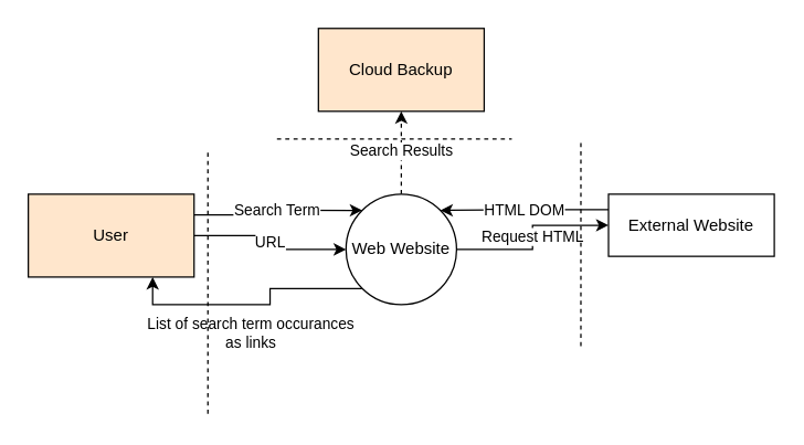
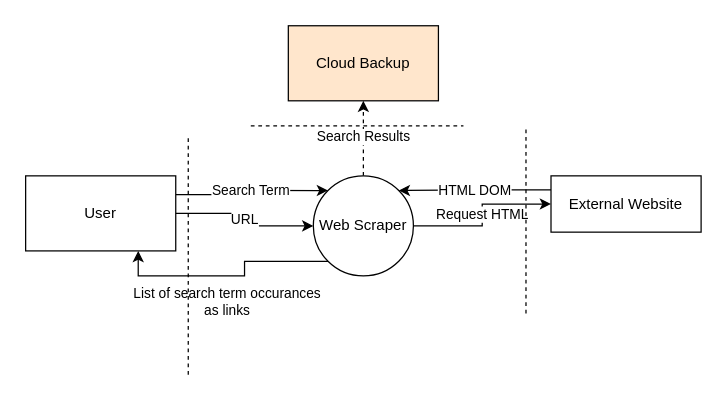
- <mxCell id="10" value="User" style="rounded=0;whiteSpace=wrap;html=1;fillColor=#ffe6cc;" parent="1" vertex="1"><mxGeometry x="20" y="140" width="120" height="60" as="geometry" /></mxCell>
+ <mxCell id="10" value="User" style="rounded=0;whiteSpace=wrap;html=1;" parent="1" vertex="1"><mxGeometry x="20" y="140" width="120" height="60" as="geometry" /></mxCell>
- <mxCell id="7" value="Web Website" style="ellipse;whiteSpace=wrap;html=1;aspect=fixed;" parent="1" vertex="1"><mxGeometry x="250" y="140" width="80" height="80" as="geometry" /></mxCell>
+ <mxCell id="7" value="Web Scraper" style="ellipse;whiteSpace=wrap;html=1;aspect=fixed;" parent="1" vertex="1"><mxGeometry x="250" y="140" width="80" height="80" as="geometry" /></mxCell>
